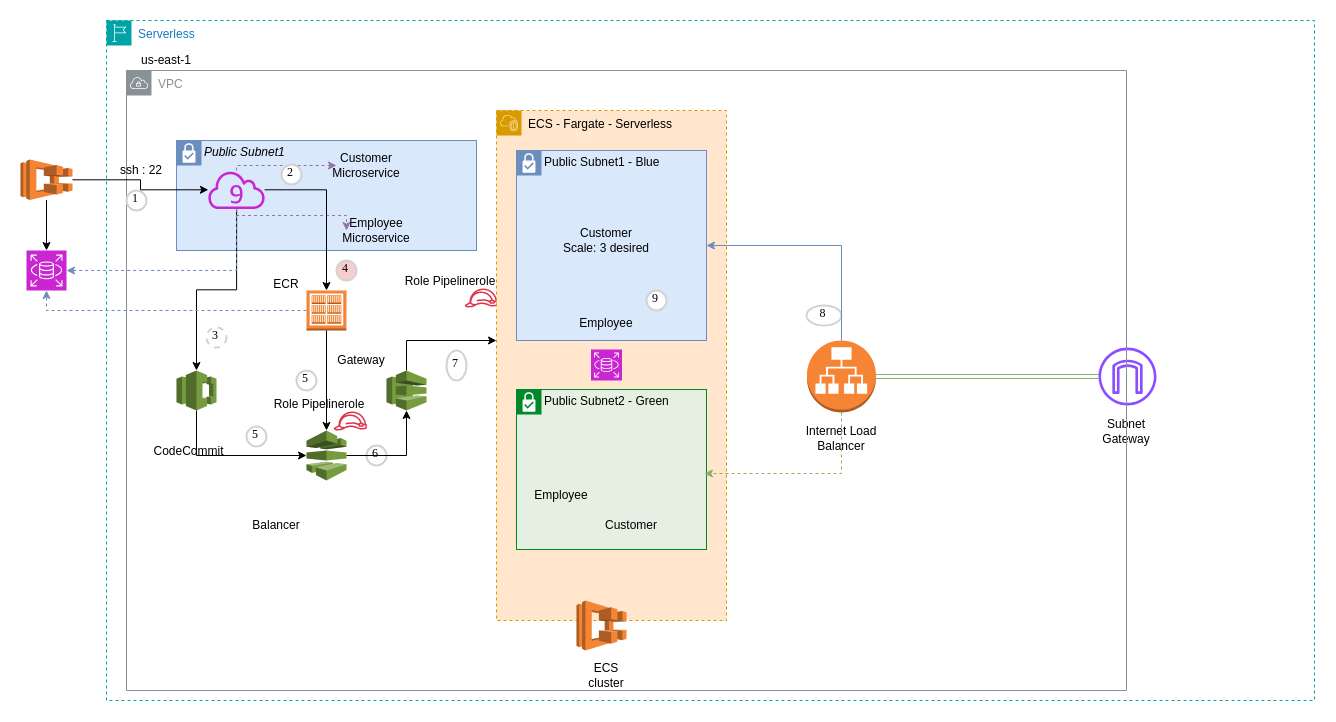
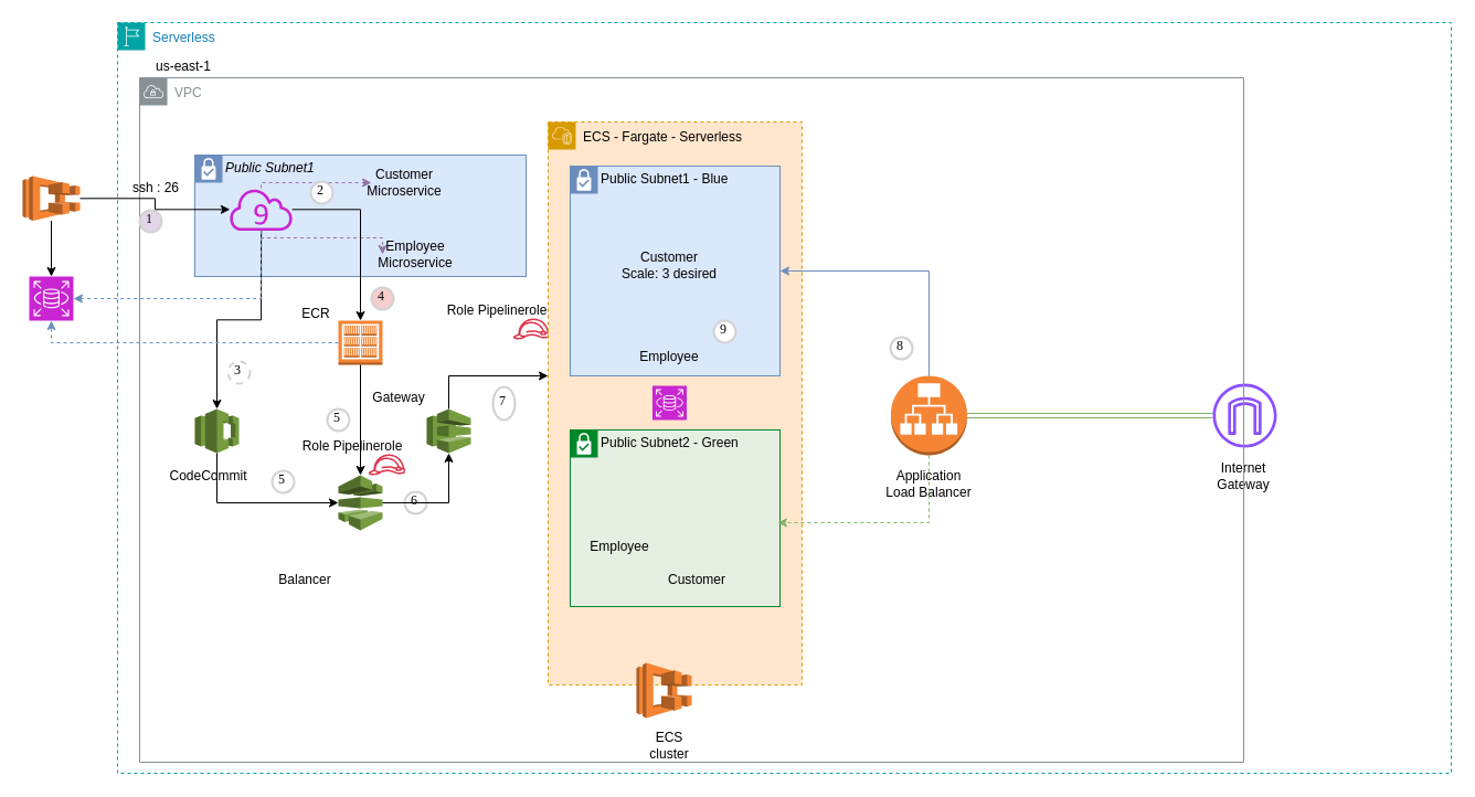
- <mxCell id="33" value="ssh : 22" style="text;html=1;strokeColor=none;fillColor=none;align=center;verticalAlign=middle;whiteSpace=wrap;rounded=0;" vertex="1" parent="2"><mxGeometry x="10" y="140" width="50" height="20" as="geometry" /></mxCell>
+ <mxCell id="33" value="ssh : 26" style="text;html=1;strokeColor=none;fillColor=none;align=center;verticalAlign=middle;whiteSpace=wrap;rounded=0;" vertex="1" parent="2"><mxGeometry x="10" y="140" width="50" height="20" as="geometry" /></mxCell>
- <mxCell id="34" value="1" style="ellipse;whiteSpace=wrap;html=1;aspect=fixed;strokeWidth=2;fontFamily=Tahoma;spacingBottom=4;spacingRight=2;strokeColor=#d3d3d3;" vertex="1" parent="2"><mxGeometry x="20" y="170" width="20" height="20" as="geometry" /></mxCell>
+ <mxCell id="34" value="1" style="ellipse;whiteSpace=wrap;html=1;aspect=fixed;strokeWidth=2;fontFamily=Tahoma;spacingBottom=4;spacingRight=2;strokeColor=#d3d3d3;fillColor=#e1d5e7;" vertex="1" parent="2"><mxGeometry x="20" y="170" width="20" height="20" as="geometry" /></mxCell>
- <mxCell id="41" value="8" style="ellipse;whiteSpace=wrap;html=1;aspect=fixed;strokeWidth=2;fontFamily=Tahoma;spacingBottom=4;spacingRight=2;strokeColor=#d3d3d3;" vertex="1" parent="2"><mxGeometry x="700" y="285" width="35" height="20" as="geometry" /></mxCell>
+ <mxCell id="41" value="8" style="ellipse;whiteSpace=wrap;html=1;aspect=fixed;strokeWidth=2;fontFamily=Tahoma;spacingBottom=4;spacingRight=2;strokeColor=#d3d3d3;" vertex="1" parent="2"><mxGeometry x="700" y="285" width="20" height="20" as="geometry" /></mxCell>
- <mxCell id="21" value="Subnet Gateway" style="text;html=1;strokeColor=none;fillColor=none;align=center;verticalAlign=middle;whiteSpace=wrap;rounded=0;" vertex="1" parent="19"><mxGeometry y="69" width="60" height="30" as="geometry" /></mxCell>
+ <mxCell id="21" value="Internet Gateway" style="text;html=1;strokeColor=none;fillColor=none;align=center;verticalAlign=middle;whiteSpace=wrap;rounded=0;" vertex="1" parent="19"><mxGeometry y="69" width="60" height="30" as="geometry" /></mxCell>
- <mxCell id="18" value="Internet Load Balancer" style="text;html=1;strokeColor=none;fillColor=none;align=center;verticalAlign=middle;whiteSpace=wrap;rounded=0;" vertex="1" parent="16"><mxGeometry y="83" width="90" height="30" as="geometry" /></mxCell>
+ <mxCell id="18" value="Application Load Balancer" style="text;html=1;strokeColor=none;fillColor=none;align=center;verticalAlign=middle;whiteSpace=wrap;rounded=0;" vertex="1" parent="16"><mxGeometry y="83" width="90" height="30" as="geometry" /></mxCell>
- <mxCell id="25" value="&lt;div&gt;CodeCommit&lt;/div&gt;" style="text;html=1;strokeColor=none;fillColor=none;align=center;verticalAlign=middle;whiteSpace=wrap;rounded=0;" vertex="1" parent="2"><mxGeometry x="45" y="416" width="75" height="30" as="geometry" /></mxCell>
+ <mxCell id="25" value="&lt;div&gt;CodeCommit&lt;/div&gt;" style="text;html=1;strokeColor=none;fillColor=none;align=center;verticalAlign=middle;whiteSpace=wrap;rounded=0;" vertex="1" parent="2"><mxGeometry x="45" y="396" width="75" height="30" as="geometry" /></mxCell>
